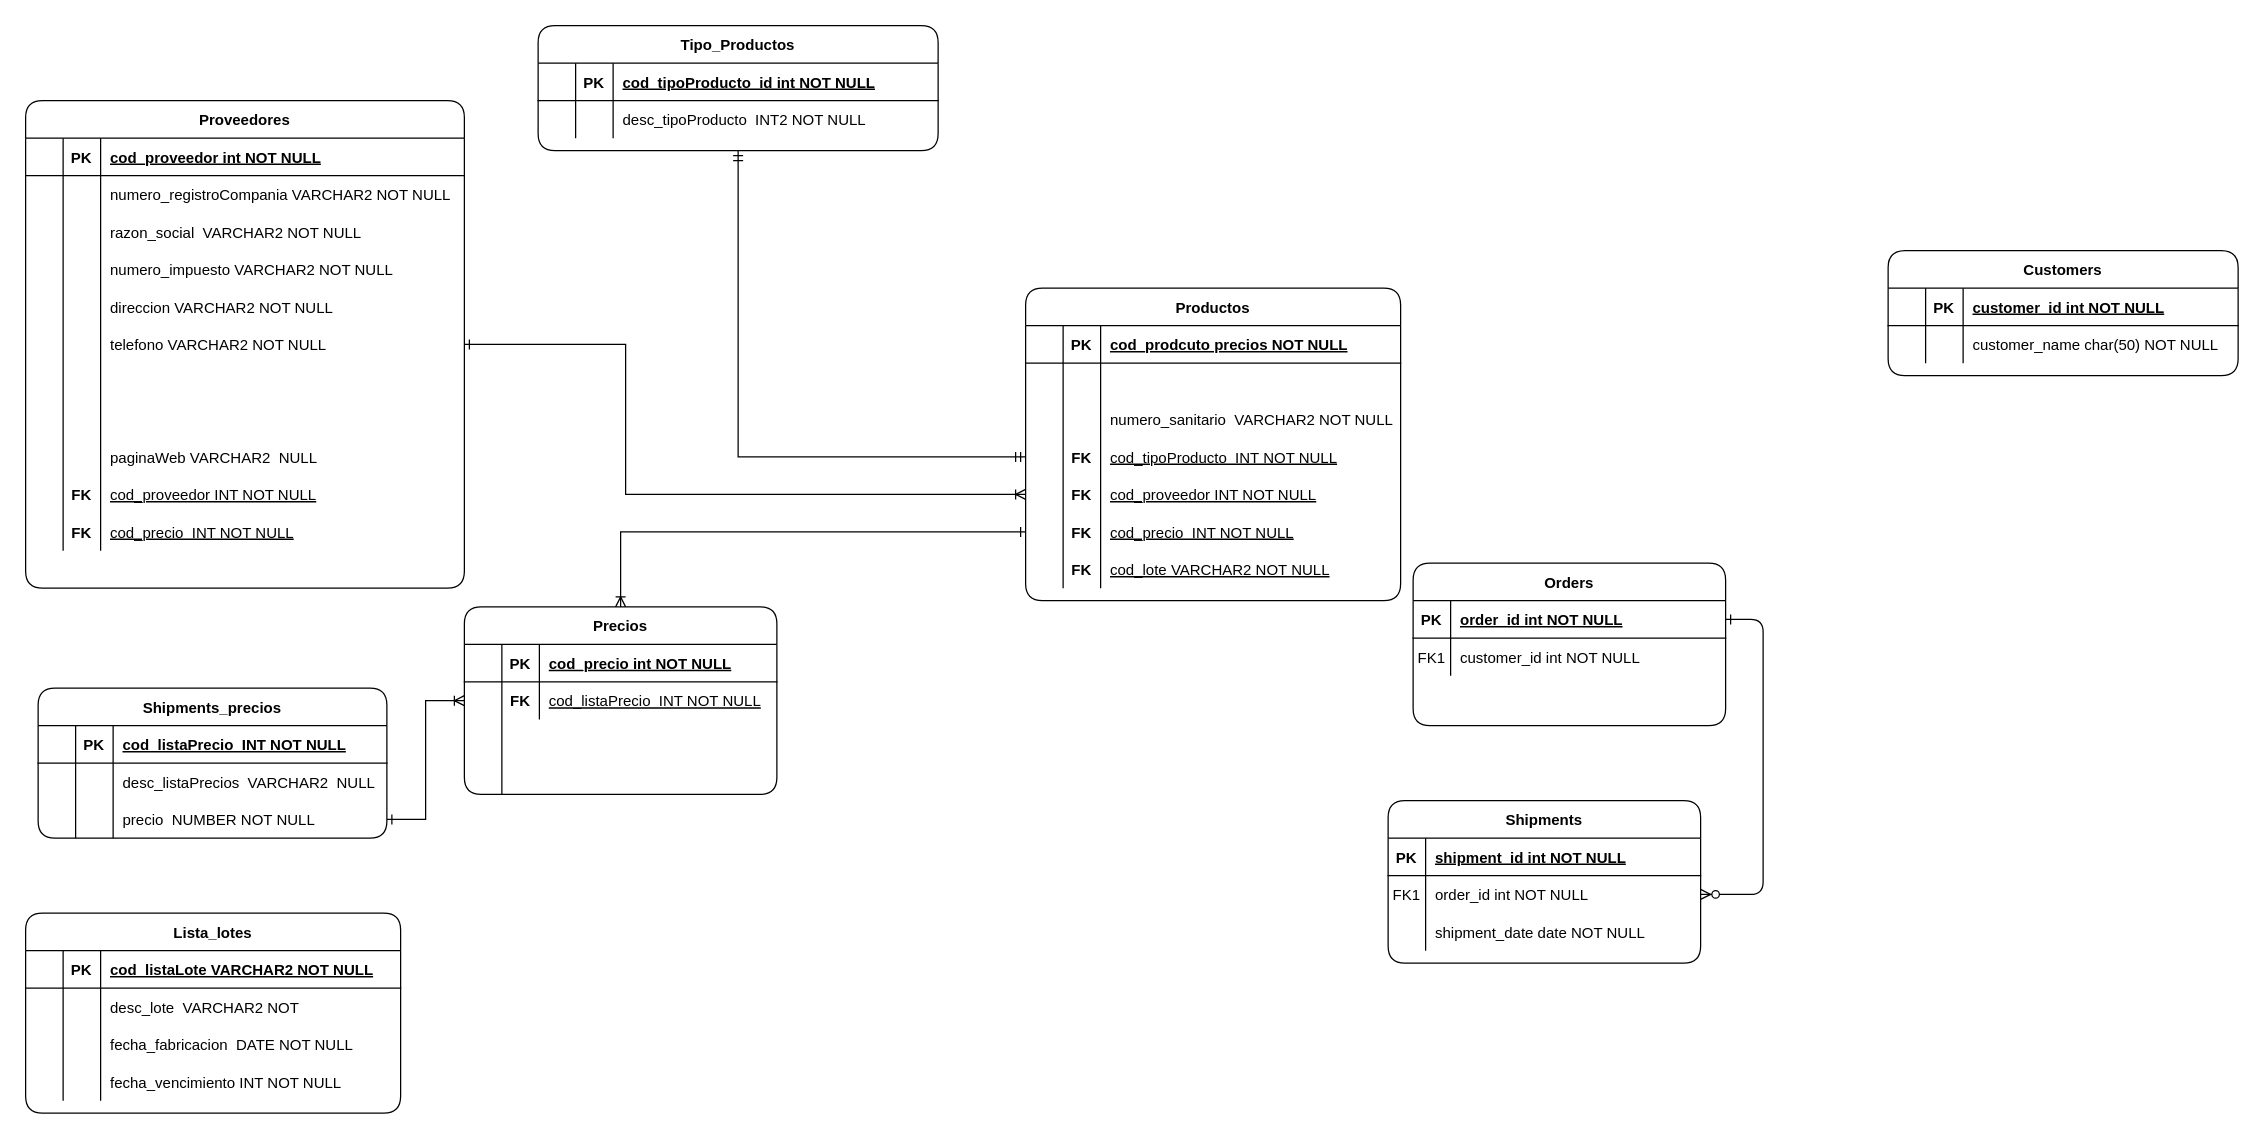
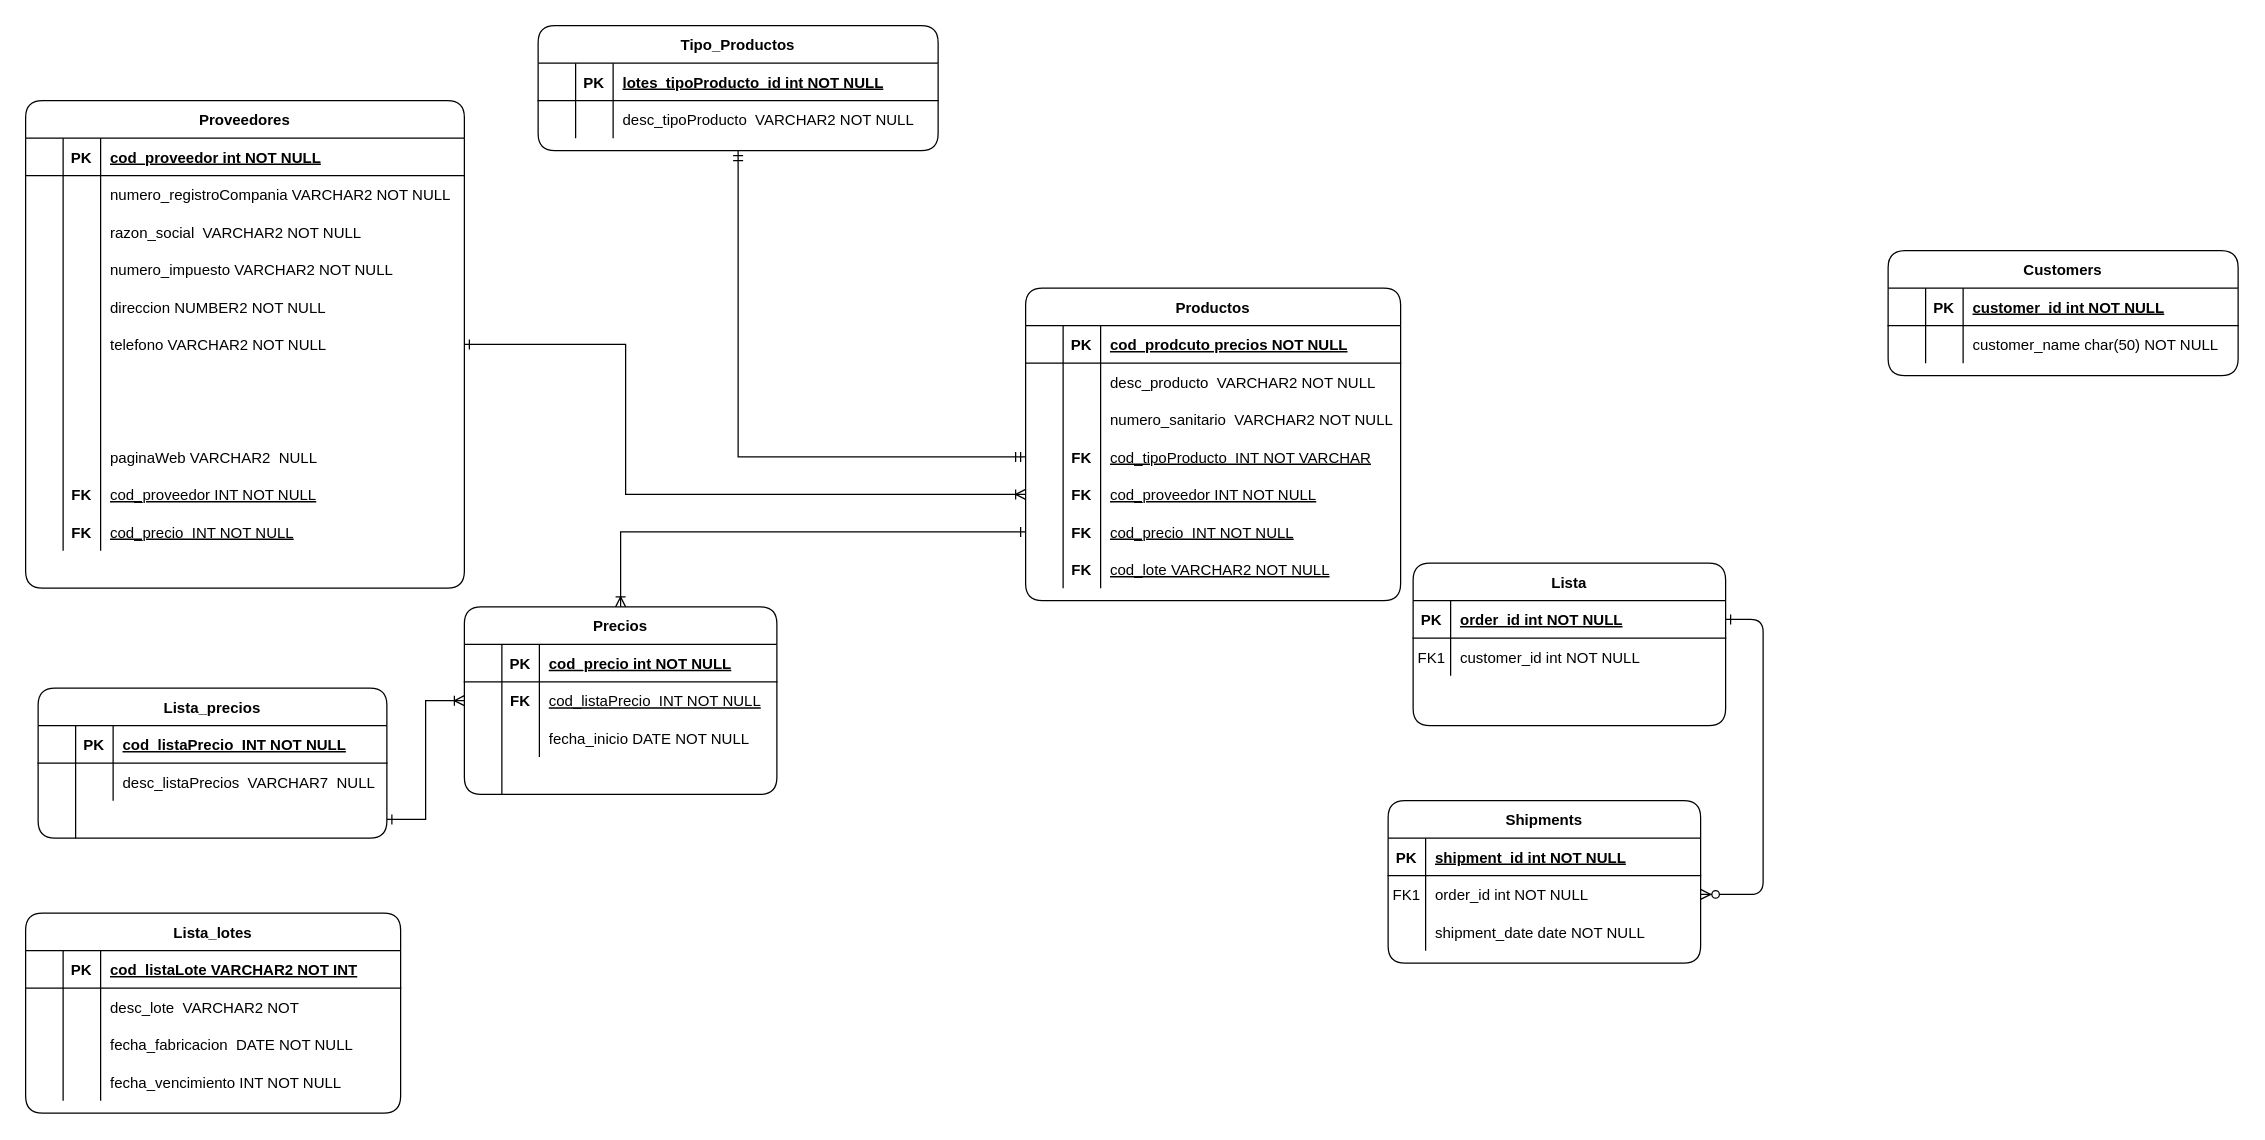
- <mxCell id="66" value="cod_tipoProducto_id int NOT NULL " style="shape=partialRectangle;overflow=hidden;connectable=0;fillColor=none;top=0;left=0;bottom=0;right=0;align=left;spacingLeft=6;fontStyle=5;" vertex="1" parent="63"><mxGeometry x="60" width="260" height="30" as="geometry"><mxRectangle width="260" height="30" as="alternateBounds" /></mxGeometry></mxCell>
+ <mxCell id="66" value="lotes_tipoProducto_id int NOT NULL " style="shape=partialRectangle;overflow=hidden;connectable=0;fillColor=none;top=0;left=0;bottom=0;right=0;align=left;spacingLeft=6;fontStyle=5;" vertex="1" parent="63"><mxGeometry x="60" width="260" height="30" as="geometry"><mxRectangle width="260" height="30" as="alternateBounds" /></mxGeometry></mxCell>
- <mxCell id="70" value="desc_tipoProducto  INT2 NOT NULL" style="shape=partialRectangle;overflow=hidden;connectable=0;fillColor=none;top=0;left=0;bottom=0;right=0;align=left;spacingLeft=6;strokeWidth=1;perimeterSpacing=1;" vertex="1" parent="67"><mxGeometry x="60" width="260" height="30" as="geometry"><mxRectangle width="260" height="30" as="alternateBounds" /></mxGeometry></mxCell>
+ <mxCell id="70" value="desc_tipoProducto  VARCHAR2 NOT NULL" style="shape=partialRectangle;overflow=hidden;connectable=0;fillColor=none;top=0;left=0;bottom=0;right=0;align=left;spacingLeft=6;strokeWidth=1;perimeterSpacing=1;" vertex="1" parent="67"><mxGeometry x="60" width="260" height="30" as="geometry"><mxRectangle width="260" height="30" as="alternateBounds" /></mxGeometry></mxCell>
- <mxCell id="92" value="direccion VARCHAR2 NOT NULL" style="shape=partialRectangle;overflow=hidden;connectable=0;fillColor=none;top=0;left=0;bottom=0;right=0;align=left;spacingLeft=6;strokeWidth=1;perimeterSpacing=1;" vertex="1" parent="89"><mxGeometry x="60" width="291" height="30" as="geometry"><mxRectangle width="291" height="30" as="alternateBounds" /></mxGeometry></mxCell>
+ <mxCell id="92" value="direccion NUMBER2 NOT NULL" style="shape=partialRectangle;overflow=hidden;connectable=0;fillColor=none;top=0;left=0;bottom=0;right=0;align=left;spacingLeft=6;strokeWidth=1;perimeterSpacing=1;" vertex="1" parent="89"><mxGeometry x="60" width="291" height="30" as="geometry"><mxRectangle width="291" height="30" as="alternateBounds" /></mxGeometry></mxCell>
+ <mxCell id="41" value="desc_producto  VARCHAR2 NOT NULL" style="shape=partialRectangle;overflow=hidden;connectable=0;fillColor=none;top=0;left=0;bottom=0;right=0;align=left;spacingLeft=6;strokeWidth=1;perimeterSpacing=1;" vertex="1" parent="38"><mxGeometry x="60" width="240" height="30" as="geometry"><mxRectangle width="240" height="30" as="alternateBounds" /></mxGeometry></mxCell>
- <mxCell id="49" value="cod_tipoProducto  INT NOT NULL" style="shape=partialRectangle;overflow=hidden;connectable=0;fillColor=none;top=0;left=0;bottom=0;right=0;align=left;spacingLeft=6;fontStyle=4" vertex="1" parent="46"><mxGeometry x="60" width="240" height="30" as="geometry"><mxRectangle width="240" height="30" as="alternateBounds" /></mxGeometry></mxCell>
+ <mxCell id="49" value="cod_tipoProducto  INT NOT VARCHAR" style="shape=partialRectangle;overflow=hidden;connectable=0;fillColor=none;top=0;left=0;bottom=0;right=0;align=left;spacingLeft=6;fontStyle=4" vertex="1" parent="46"><mxGeometry x="60" width="240" height="30" as="geometry"><mxRectangle width="240" height="30" as="alternateBounds" /></mxGeometry></mxCell>
- <mxCell id="3" value="Orders" style="shape=table;startSize=30;container=1;collapsible=1;childLayout=tableLayout;fixedRows=1;rowLines=0;fontStyle=1;align=center;resizeLast=1;rounded=1;" parent="1" vertex="1"><mxGeometry x="1130" y="450" width="250" height="130" as="geometry" /></mxCell>
+ <mxCell id="3" value="Lista" style="shape=table;startSize=30;container=1;collapsible=1;childLayout=tableLayout;fixedRows=1;rowLines=0;fontStyle=1;align=center;resizeLast=1;rounded=1;" parent="1" vertex="1"><mxGeometry x="1130" y="450" width="250" height="130" as="geometry" /></mxCell>
- <mxCell id="115" value="Shipments_precios" style="shape=table;startSize=30;container=1;collapsible=1;childLayout=tableLayout;fixedRows=1;rowLines=0;fontStyle=1;align=center;resizeLast=1;sketch=0;shadow=0;rounded=1;swimlaneLine=1;" vertex="1" parent="1"><mxGeometry x="30" y="550" width="279" height="120" as="geometry"><mxRectangle x="-50" y="420" width="100" height="30" as="alternateBounds" /></mxGeometry></mxCell>
+ <mxCell id="115" value="Lista_precios" style="shape=table;startSize=30;container=1;collapsible=1;childLayout=tableLayout;fixedRows=1;rowLines=0;fontStyle=1;align=center;resizeLast=1;sketch=0;shadow=0;rounded=1;swimlaneLine=1;" vertex="1" parent="1"><mxGeometry x="30" y="550" width="279" height="120" as="geometry"><mxRectangle x="-50" y="420" width="100" height="30" as="alternateBounds" /></mxGeometry></mxCell>
+ <mxCell id="140" value="fecha_inicio DATE NOT NULL" style="shape=partialRectangle;overflow=hidden;connectable=0;fillColor=none;top=0;left=0;bottom=0;right=0;align=left;spacingLeft=6;fontStyle=0" vertex="1" parent="137"><mxGeometry x="60" width="190" height="30" as="geometry"><mxRectangle width="190" height="30" as="alternateBounds" /></mxGeometry></mxCell>
- <mxCell id="123" value="desc_listaPrecios  VARCHAR2  NULL" style="shape=partialRectangle;overflow=hidden;connectable=0;fillColor=none;top=0;left=0;bottom=0;right=0;align=left;spacingLeft=6;strokeWidth=1;perimeterSpacing=1;" vertex="1" parent="120"><mxGeometry x="60" width="219" height="30" as="geometry"><mxRectangle width="219" height="30" as="alternateBounds" /></mxGeometry></mxCell>
+ <mxCell id="123" value="desc_listaPrecios  VARCHAR7  NULL" style="shape=partialRectangle;overflow=hidden;connectable=0;fillColor=none;top=0;left=0;bottom=0;right=0;align=left;spacingLeft=6;strokeWidth=1;perimeterSpacing=1;" vertex="1" parent="120"><mxGeometry x="60" width="219" height="30" as="geometry"><mxRectangle width="219" height="30" as="alternateBounds" /></mxGeometry></mxCell>
- <mxCell id="127" value="precio  NUMBER NOT NULL" style="shape=partialRectangle;overflow=hidden;connectable=0;fillColor=none;top=0;left=0;bottom=0;right=0;align=left;spacingLeft=6;fontStyle=0" vertex="1" parent="124"><mxGeometry x="60" width="219" height="30" as="geometry"><mxRectangle width="219" height="30" as="alternateBounds" /></mxGeometry></mxCell>
- <mxCell id="149" value="cod_listaLote VARCHAR2 NOT NULL " style="shape=partialRectangle;overflow=hidden;connectable=0;fillColor=none;top=0;left=0;bottom=0;right=0;align=left;spacingLeft=6;fontStyle=5;" vertex="1" parent="146"><mxGeometry x="60" width="240" height="30" as="geometry"><mxRectangle width="240" height="30" as="alternateBounds" /></mxGeometry></mxCell>
+ <mxCell id="149" value="cod_listaLote VARCHAR2 NOT INT " style="shape=partialRectangle;overflow=hidden;connectable=0;fillColor=none;top=0;left=0;bottom=0;right=0;align=left;spacingLeft=6;fontStyle=5;" vertex="1" parent="146"><mxGeometry x="60" width="240" height="30" as="geometry"><mxRectangle width="240" height="30" as="alternateBounds" /></mxGeometry></mxCell>
